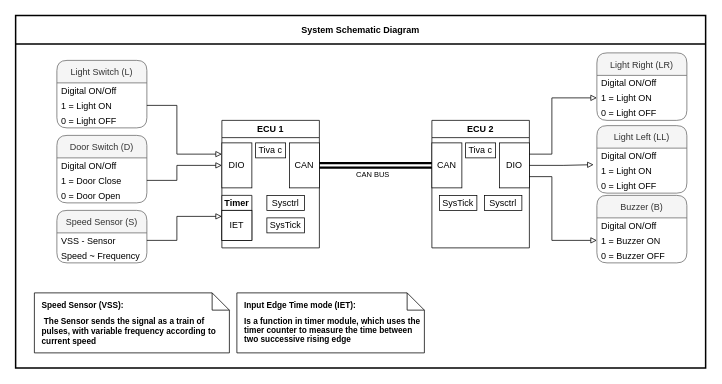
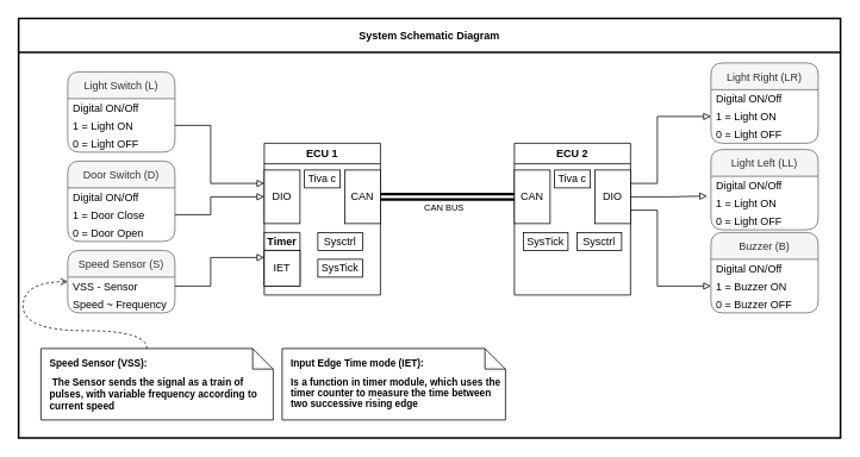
+ <mxCell id="48" style="edgeStyle=orthogonalEdgeStyle;curved=1;rounded=0;orthogonalLoop=1;jettySize=auto;html=1;exitX=0;exitY=0;exitDx=118.5;exitDy=0;exitPerimeter=0;entryX=0;entryY=0.5;entryDx=0;entryDy=0;strokeWidth=1;fontSize=11;endArrow=open;endFill=0;dashed=1;" parent="2" source="49" target="20" edge="1"><mxGeometry relative="1" as="geometry" /></mxCell>
